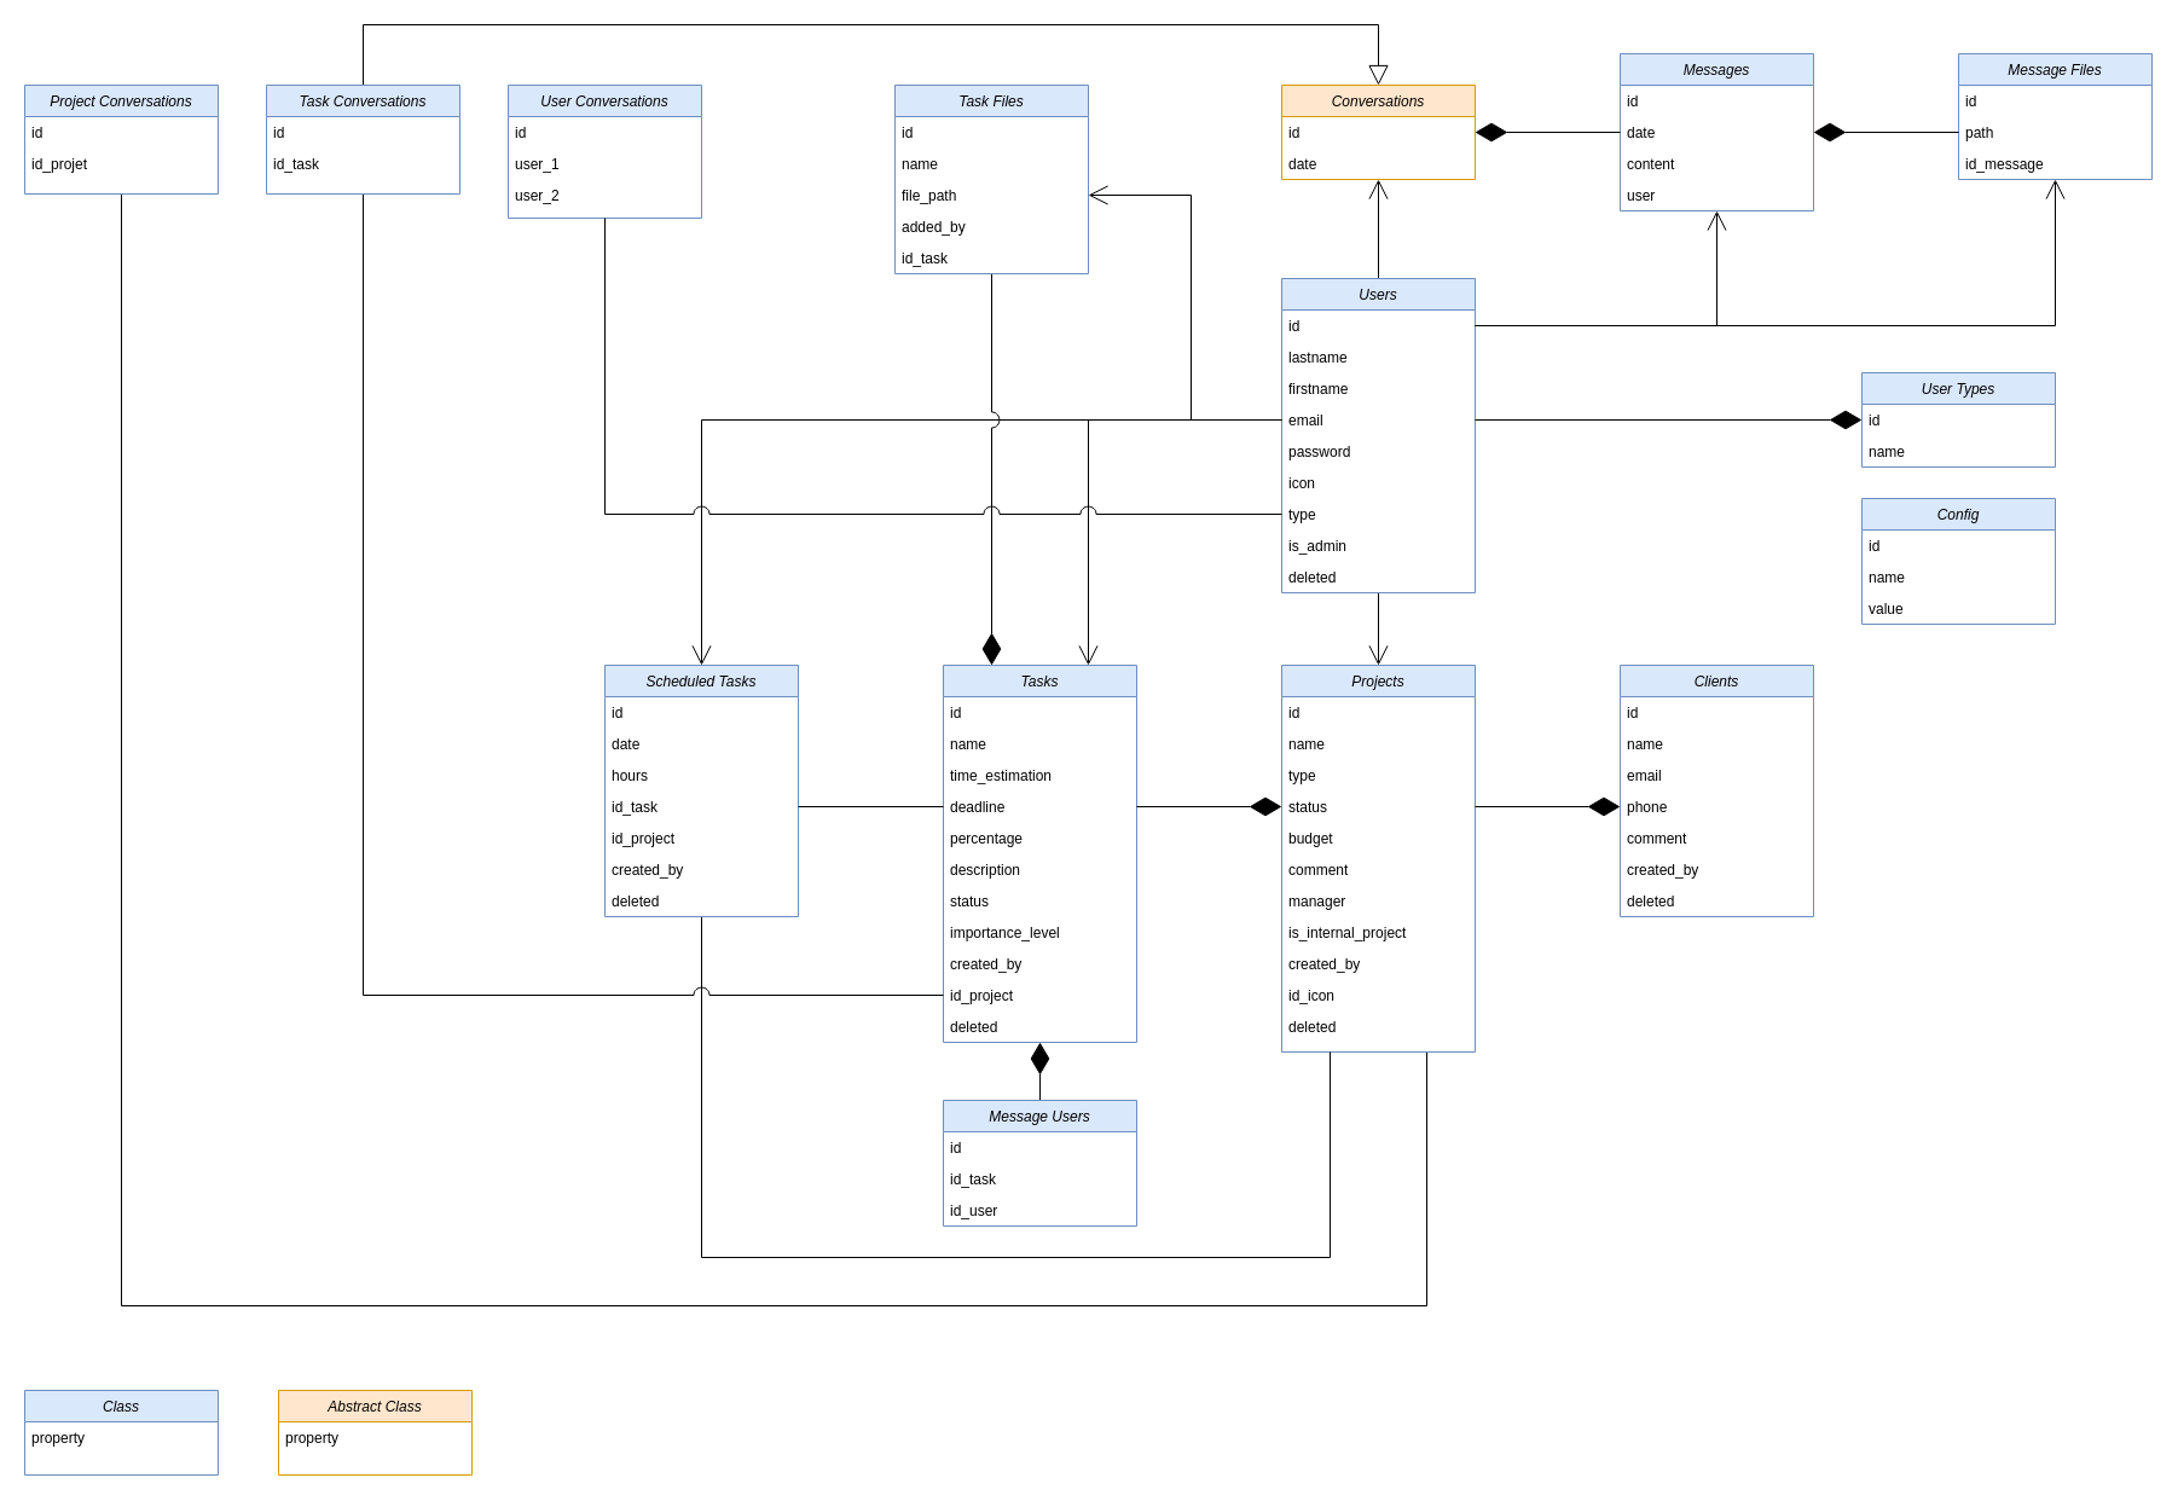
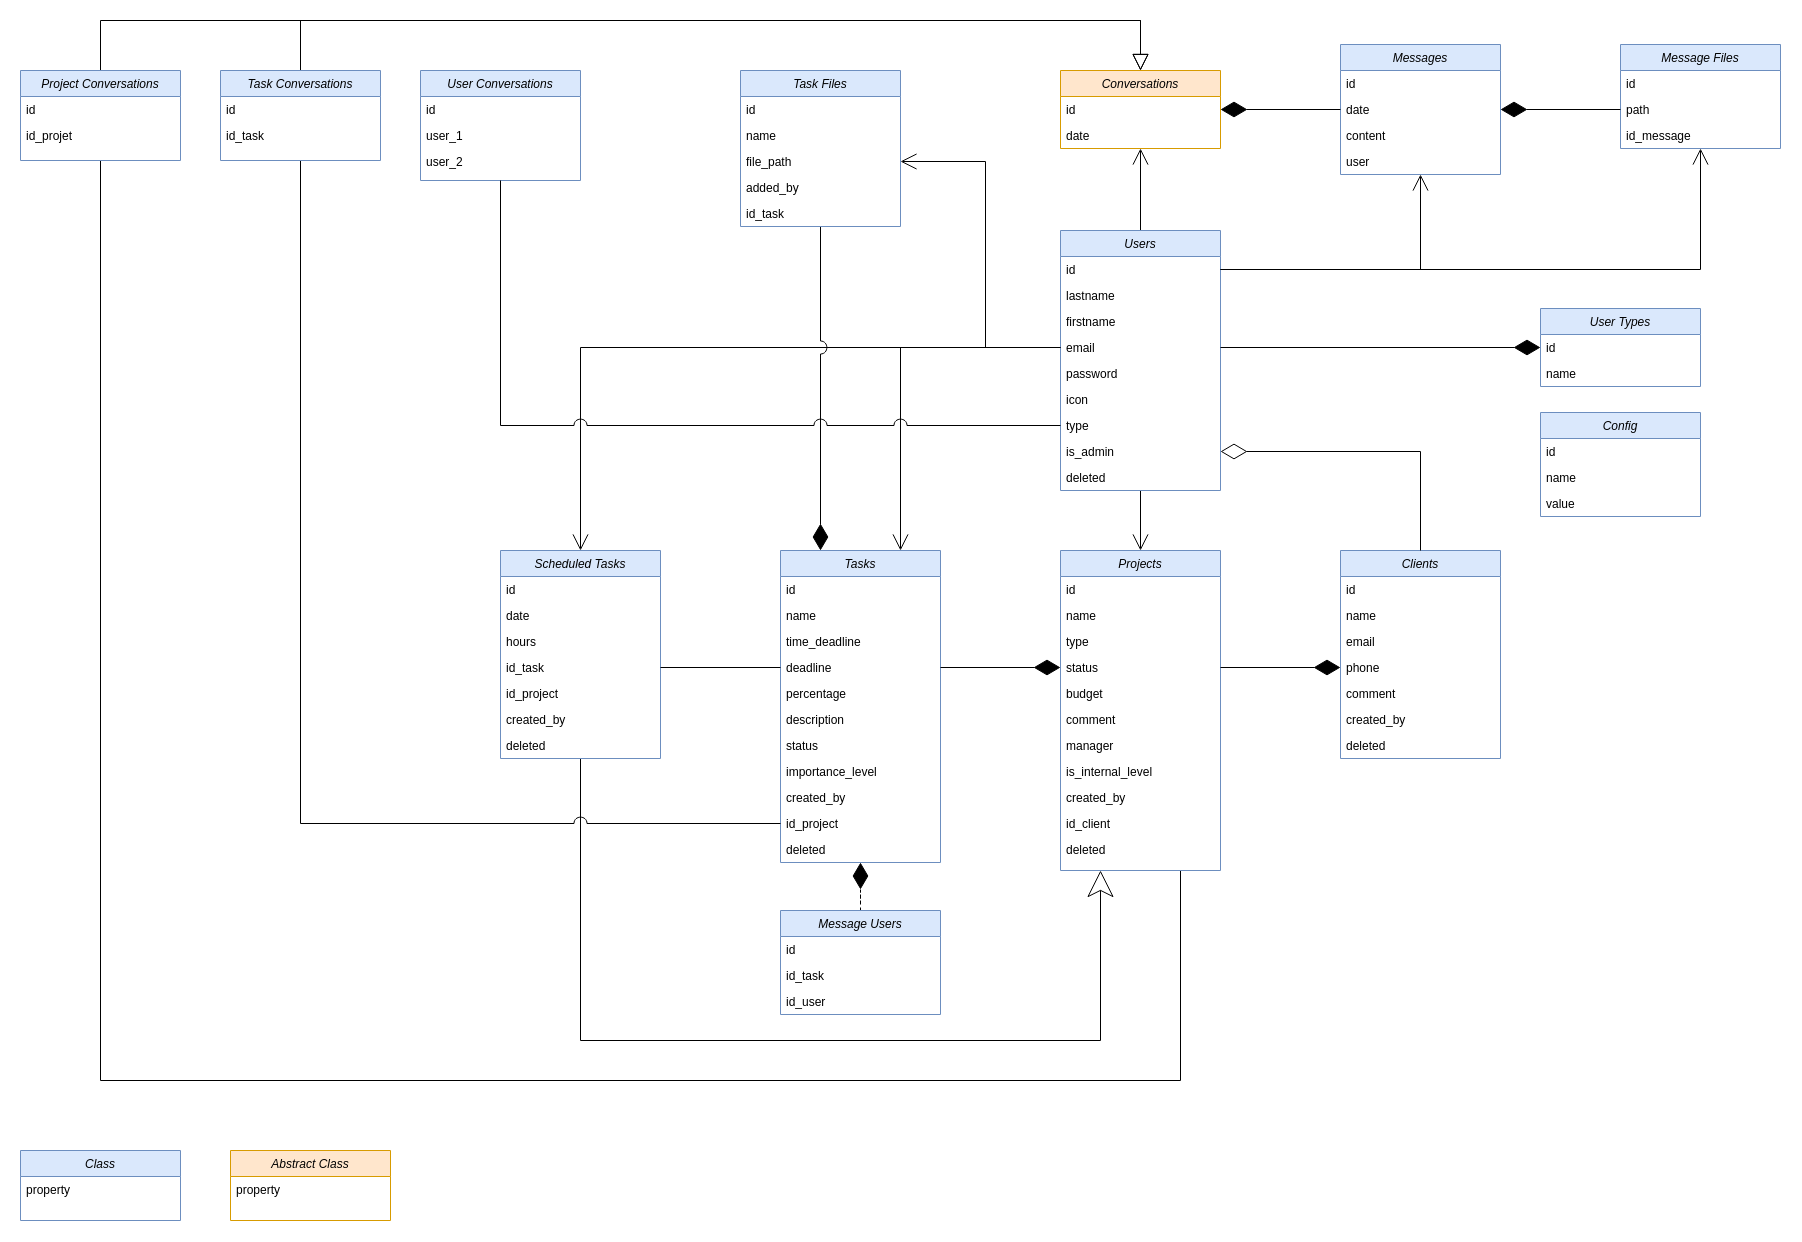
+ <mxCell id="80" style="edgeStyle=orthogonalEdgeStyle;rounded=0;orthogonalLoop=1;jettySize=auto;html=1;entryX=0.5;entryY=0;entryDx=0;entryDy=0;strokeColor=default;align=center;verticalAlign=middle;fontFamily=Helvetica;fontSize=11;fontColor=default;labelBackgroundColor=default;startArrow=none;startFill=0;endArrow=block;endFill=0;endSize=14;exitX=0.5;exitY=0;exitDx=0;exitDy=0;" edge="1" parent="1" source="89" target="85"><mxGeometry relative="1" as="geometry"><Array as="points"><mxPoint x="100" y="20" /><mxPoint x="1140" y="20" /></Array></mxGeometry></mxCell>
+ <mxCell id="36" value="" style="endArrow=diamondThin;endFill=0;endSize=24;html=1;rounded=0;exitX=0.5;exitY=0;exitDx=0;exitDy=0;flowAnimation=0;shadow=0;entryX=1;entryY=0.5;entryDx=0;entryDy=0;" edge="1" parent="1" source="15" target="13"><mxGeometry width="160" relative="1" as="geometry"><mxPoint x="1370" y="447.09" as="sourcePoint" /><mxPoint x="1370.64" y="369.998" as="targetPoint" /><Array as="points"><mxPoint x="1420" y="451" /></Array></mxGeometry></mxCell>
- <mxCell id="41" value="time_estimation" style="text;align=left;verticalAlign=top;spacingLeft=4;spacingRight=4;overflow=hidden;rotatable=0;points=[[0,0.5],[1,0.5]];portConstraint=eastwest;" vertex="1" parent="38"><mxGeometry y="78" width="160" height="26" as="geometry" /></mxCell>
+ <mxCell id="41" value="time_deadline" style="text;align=left;verticalAlign=top;spacingLeft=4;spacingRight=4;overflow=hidden;rotatable=0;points=[[0,0.5],[1,0.5]];portConstraint=eastwest;" vertex="1" parent="38"><mxGeometry y="78" width="160" height="26" as="geometry" /></mxCell>
- <mxCell id="32" value="is_internal_project" style="text;align=left;verticalAlign=top;spacingLeft=4;spacingRight=4;overflow=hidden;rotatable=0;points=[[0,0.5],[1,0.5]];portConstraint=eastwest;rounded=0;shadow=0;html=0;" vertex="1" parent="24"><mxGeometry y="208" width="160" height="26" as="geometry" /></mxCell>
+ <mxCell id="32" value="is_internal_level" style="text;align=left;verticalAlign=top;spacingLeft=4;spacingRight=4;overflow=hidden;rotatable=0;points=[[0,0.5],[1,0.5]];portConstraint=eastwest;rounded=0;shadow=0;html=0;" vertex="1" parent="24"><mxGeometry y="208" width="160" height="26" as="geometry" /></mxCell>
- <mxCell id="34" value="id_icon" style="text;align=left;verticalAlign=top;spacingLeft=4;spacingRight=4;overflow=hidden;rotatable=0;points=[[0,0.5],[1,0.5]];portConstraint=eastwest;rounded=0;shadow=0;html=0;" vertex="1" parent="24"><mxGeometry y="260" width="160" height="26" as="geometry" /></mxCell>
+ <mxCell id="34" value="id_client" style="text;align=left;verticalAlign=top;spacingLeft=4;spacingRight=4;overflow=hidden;rotatable=0;points=[[0,0.5],[1,0.5]];portConstraint=eastwest;rounded=0;shadow=0;html=0;" vertex="1" parent="24"><mxGeometry y="260" width="160" height="26" as="geometry" /></mxCell>
- <mxCell id="52" style="edgeStyle=orthogonalEdgeStyle;rounded=0;orthogonalLoop=1;jettySize=auto;html=1;entryX=0.25;entryY=1;entryDx=0;entryDy=0;strokeColor=default;align=center;verticalAlign=middle;fontFamily=Helvetica;fontSize=11;fontColor=default;labelBackgroundColor=default;jumpStyle=arc;jumpSize=13;startArrow=none;startFill=0;endArrow=none;endFill=0;endSize=24;" edge="1" parent="1" source="53" target="24"><mxGeometry relative="1" as="geometry"><mxPoint x="630" y="1020" as="targetPoint" /><Array as="points"><mxPoint x="580" y="1040" /><mxPoint x="1100" y="1040" /></Array></mxGeometry></mxCell>
+ <mxCell id="52" style="edgeStyle=orthogonalEdgeStyle;rounded=0;orthogonalLoop=1;jettySize=auto;html=1;entryX=0.25;entryY=1;entryDx=0;entryDy=0;strokeColor=default;align=center;verticalAlign=middle;fontFamily=Helvetica;fontSize=11;fontColor=default;labelBackgroundColor=default;jumpStyle=arc;jumpSize=13;startArrow=none;startFill=0;endArrow=classic;endFill=0;endSize=24;" edge="1" parent="1" source="53" target="24"><mxGeometry relative="1" as="geometry"><mxPoint x="630" y="1020" as="targetPoint" /><Array as="points"><mxPoint x="580" y="1040" /><mxPoint x="1100" y="1040" /></Array></mxGeometry></mxCell>
- <mxCell id="99" style="edgeStyle=orthogonalEdgeStyle;rounded=0;orthogonalLoop=1;jettySize=auto;html=1;entryX=0.5;entryY=1;entryDx=0;entryDy=0;shadow=0;strokeColor=default;align=center;verticalAlign=middle;fontFamily=Helvetica;fontSize=11;fontColor=default;labelBackgroundColor=default;endArrow=diamondThin;endFill=1;endSize=24;flowAnimation=0;" edge="1" parent="1" source="100" target="38"><mxGeometry relative="1" as="geometry"><mxPoint x="860" y="840" as="targetPoint" /></mxGeometry></mxCell>
+ <mxCell id="99" style="edgeStyle=orthogonalEdgeStyle;rounded=0;orthogonalLoop=1;jettySize=auto;html=1;entryX=0.5;entryY=1;entryDx=0;entryDy=0;shadow=0;strokeColor=default;align=center;verticalAlign=middle;fontFamily=Helvetica;fontSize=11;fontColor=default;labelBackgroundColor=default;endArrow=diamondThin;endFill=1;endSize=24;flowAnimation=0;dashed=1;" edge="1" parent="1" source="100" target="38"><mxGeometry relative="1" as="geometry"><mxPoint x="860" y="840" as="targetPoint" /></mxGeometry></mxCell>
